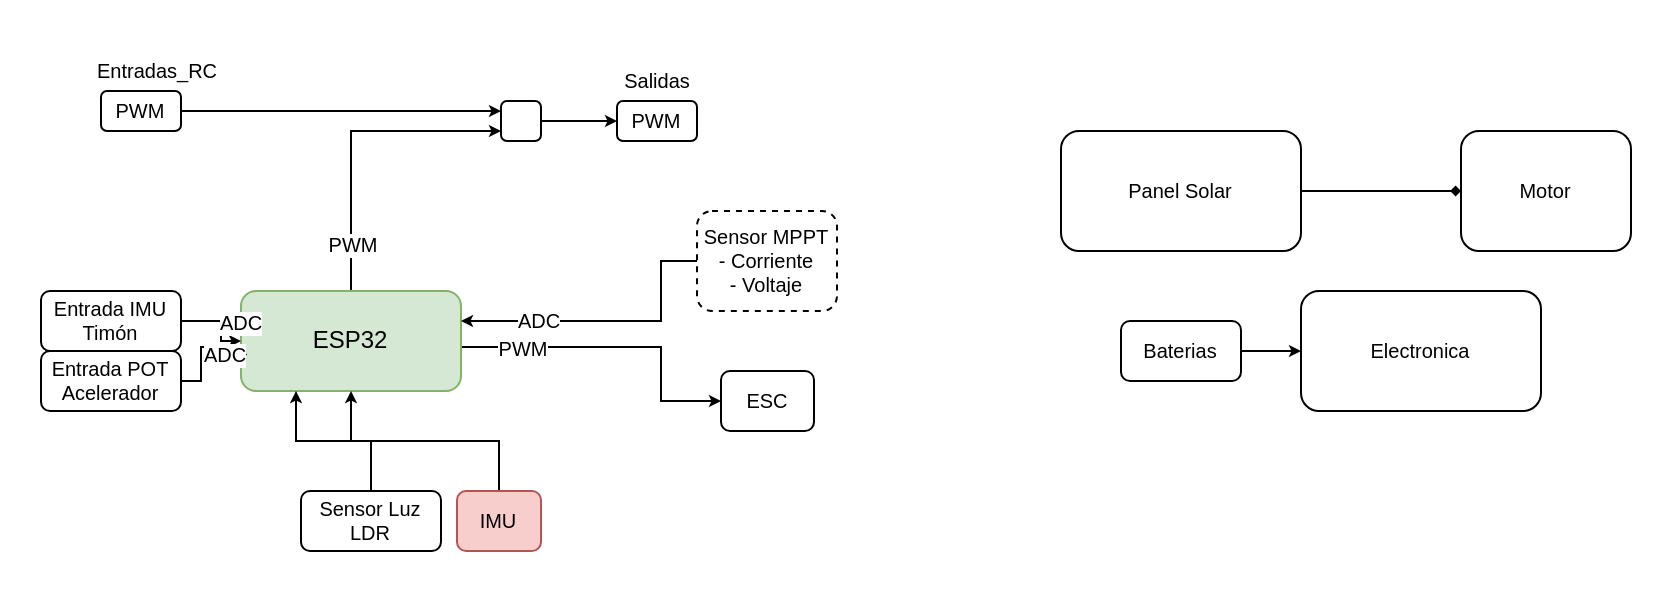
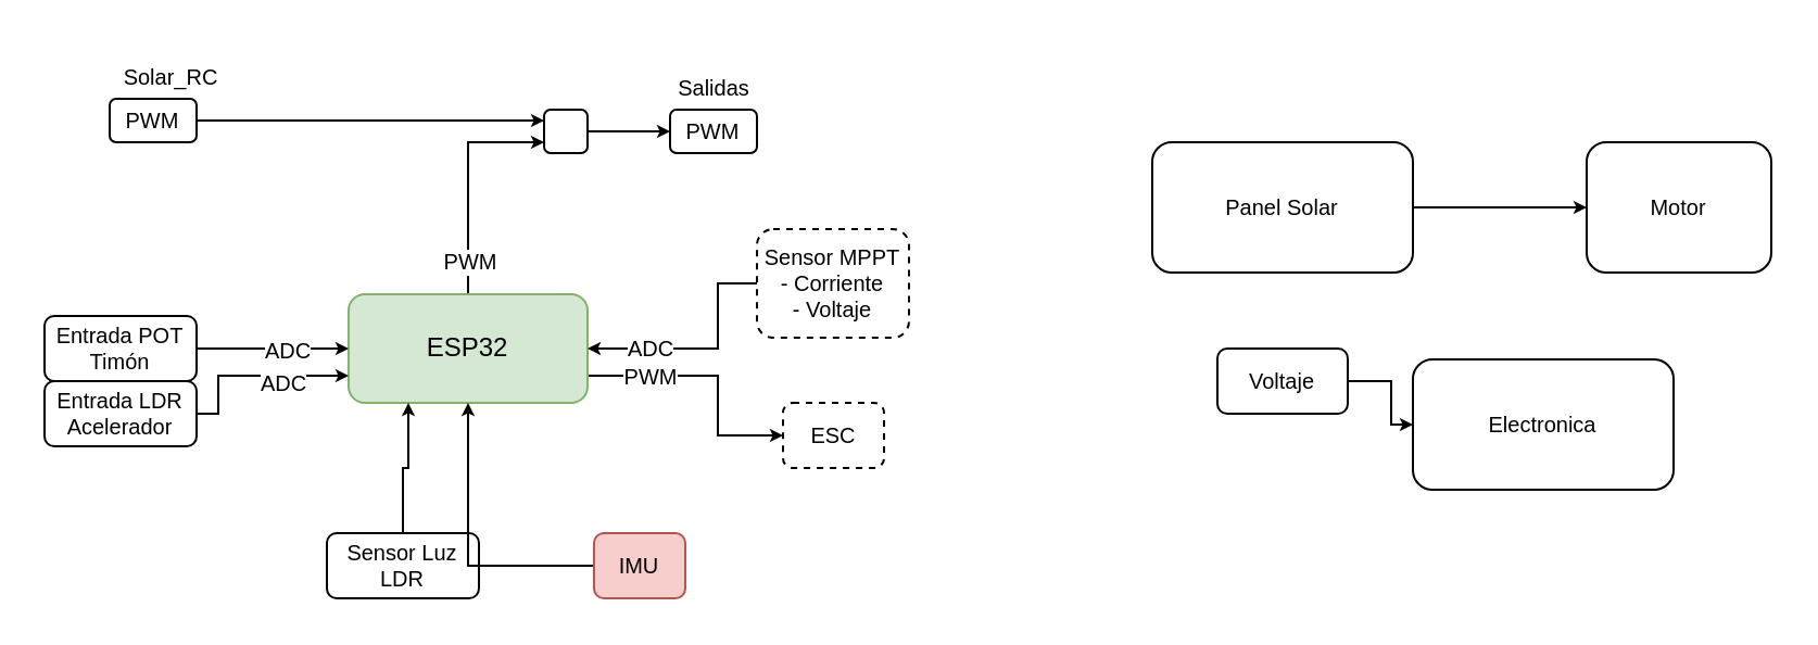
- <mxCell id="11" value="Entradas_RC" style="text;html=1;align=center;verticalAlign=middle;resizable=0;points=[];autosize=1;strokeColor=none;fillColor=none;fontSize=10;" vertex="1" parent="1"><mxGeometry x="38" y="20" width="80" height="30" as="geometry" /></mxCell>
+ <mxCell id="11" value="Solar_RC" style="text;html=1;align=center;verticalAlign=middle;resizable=0;points=[];autosize=1;strokeColor=none;fillColor=none;fontSize=10;" vertex="1" parent="1"><mxGeometry x="38" y="20" width="80" height="30" as="geometry" /></mxCell>
- <mxCell id="28" value="" style="edgeStyle=orthogonalEdgeStyle;rounded=0;jumpSize=4;orthogonalLoop=1;jettySize=auto;html=1;fontSize=10;endArrow=diamond;endFill=1;endSize=3;" edge="1" parent="1" source="29" target="30"><mxGeometry relative="1" as="geometry" /></mxCell>
+ <mxCell id="28" value="" style="edgeStyle=orthogonalEdgeStyle;rounded=0;jumpSize=4;orthogonalLoop=1;jettySize=auto;html=1;fontSize=10;endArrow=classic;endFill=1;endSize=3;" edge="1" parent="1" source="29" target="30"><mxGeometry relative="1" as="geometry" /></mxCell>
- <mxCell id="20" value="Entrada IMU&lt;br&gt;Timón" style="rounded=1;whiteSpace=wrap;html=1;fontSize=10;" vertex="1" parent="1"><mxGeometry x="20" y="145" width="70" height="30" as="geometry" /></mxCell>
+ <mxCell id="20" value="Entrada POT&lt;br&gt;Timón" style="rounded=1;whiteSpace=wrap;html=1;fontSize=10;" vertex="1" parent="1"><mxGeometry x="20" y="145" width="70" height="30" as="geometry" /></mxCell>
- <mxCell id="6" value="ESP32" style="rounded=1;whiteSpace=wrap;html=1;fillColor=#d5e8d4;strokeColor=#82b366;" vertex="1" parent="1"><mxGeometry x="120" y="145" width="110" height="50" as="geometry" /></mxCell>
+ <mxCell id="6" value="ESP32" style="rounded=1;whiteSpace=wrap;html=1;fillColor=#d5e8d4;strokeColor=#82b366;" vertex="1" parent="1"><mxGeometry x="160" y="135" width="110" height="50" as="geometry" /></mxCell>
- <mxCell id="32" value="Baterias" style="rounded=1;whiteSpace=wrap;html=1;fontSize=10;" vertex="1" parent="1"><mxGeometry x="560" y="160" width="60" height="30" as="geometry" /></mxCell>
+ <mxCell id="32" value="Voltaje" style="rounded=1;whiteSpace=wrap;html=1;fontSize=10;" vertex="1" parent="1"><mxGeometry x="560" y="160" width="60" height="30" as="geometry" /></mxCell>
- <mxCell id="33" value="Electronica" style="rounded=1;whiteSpace=wrap;html=1;fontSize=10;" vertex="1" parent="1"><mxGeometry x="650" y="145" width="120" height="60" as="geometry" /></mxCell>
+ <mxCell id="33" value="Electronica" style="rounded=1;whiteSpace=wrap;html=1;fontSize=10;" vertex="1" parent="1"><mxGeometry x="650" y="165" width="120" height="60" as="geometry" /></mxCell>
- <mxCell id="23" value="Entrada POT&lt;br&gt;Acelerador" style="rounded=1;whiteSpace=wrap;html=1;fontSize=10;" vertex="1" parent="1"><mxGeometry x="20" y="175" width="70" height="30" as="geometry" /></mxCell>
+ <mxCell id="23" value="Entrada LDR&lt;br&gt;Acelerador" style="rounded=1;whiteSpace=wrap;html=1;fontSize=10;" vertex="1" parent="1"><mxGeometry x="20" y="175" width="70" height="30" as="geometry" /></mxCell>
- <mxCell id="17" value="ESC" style="rounded=1;whiteSpace=wrap;html=1;fontSize=10;" vertex="1" parent="1"><mxGeometry x="360" y="185" width="46.5" height="30" as="geometry" /></mxCell>
+ <mxCell id="17" value="ESC" style="rounded=1;whiteSpace=wrap;html=1;fontSize=10;dashed=1;" vertex="1" parent="1"><mxGeometry x="360" y="185" width="46.5" height="30" as="geometry" /></mxCell>
- <mxCell id="27" value="IMU" style="rounded=1;whiteSpace=wrap;html=1;fontSize=10;fillColor=#f8cecc;strokeColor=#b85450;" vertex="1" parent="1"><mxGeometry x="228" y="245" width="42" height="30" as="geometry" /></mxCell>
+ <mxCell id="27" value="IMU" style="rounded=1;whiteSpace=wrap;html=1;fontSize=10;fillColor=#f8cecc;strokeColor=#b85450;" vertex="1" parent="1"><mxGeometry x="273" y="245" width="42" height="30" as="geometry" /></mxCell>
